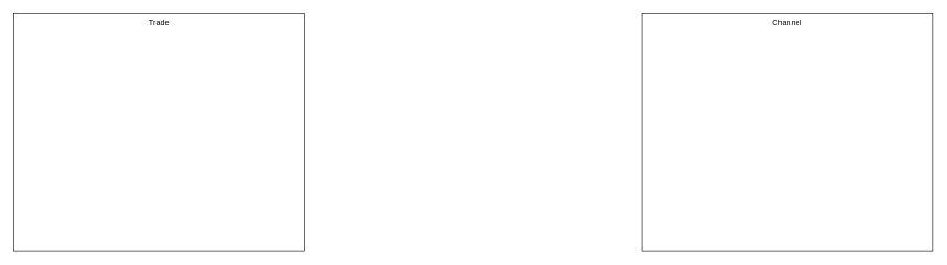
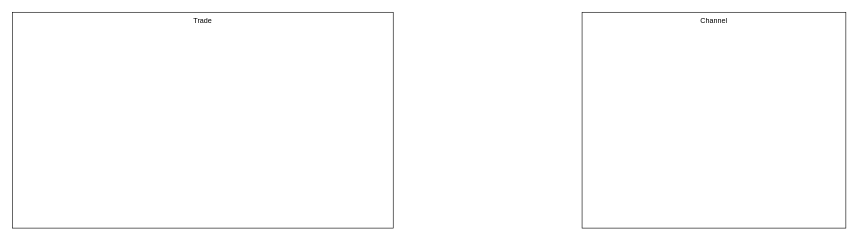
- <mxCell id="2" value="Trade" style="rounded=0;whiteSpace=wrap;html=1;align=center;verticalAlign=top;" vertex="1" parent="1"><mxGeometry x="20" y="20" width="440" height="360" as="geometry" /></mxCell>
+ <mxCell id="2" value="Trade" style="rounded=0;whiteSpace=wrap;html=1;align=center;verticalAlign=top;" vertex="1" parent="1"><mxGeometry x="20" y="20" width="635" height="360" as="geometry" /></mxCell>
